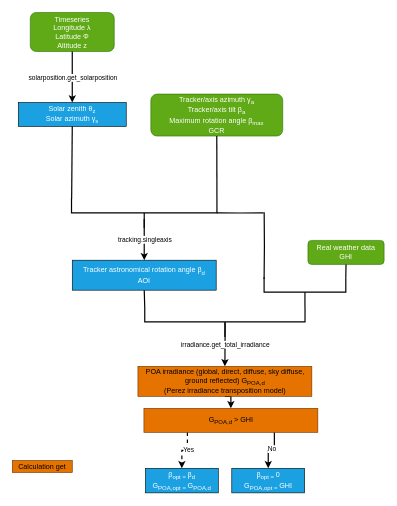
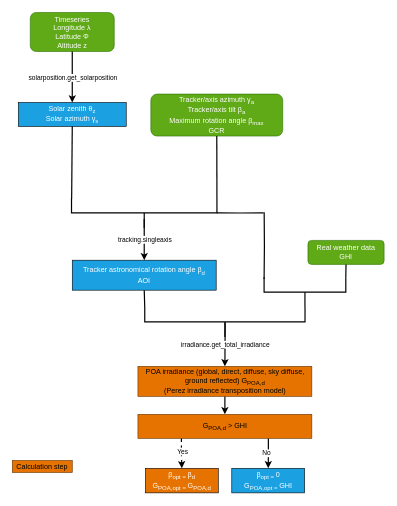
- <mxCell id="26" value="G&lt;sub&gt;POA,d&lt;/sub&gt; &amp;gt; GHI" style="rounded=0;whiteSpace=wrap;html=1;fillStyle=solid;fillColor=#E67300;strokeColor=#663300;" vertex="1" parent="1"><mxGeometry x="239.5" y="680" width="290" height="40" as="geometry" /></mxCell>
+ <mxCell id="26" value="G&lt;sub&gt;POA,d&lt;/sub&gt; &amp;gt; GHI" style="rounded=0;whiteSpace=wrap;html=1;fillStyle=solid;fillColor=#E67300;strokeColor=#663300;" vertex="1" parent="1"><mxGeometry x="229.5" y="690" width="290" height="40" as="geometry" /></mxCell>
- <mxCell id="12" value="Calculation get" style="rounded=0;whiteSpace=wrap;html=1;fillStyle=solid;fillColor=#E67300;strokeColor=#663300;" parent="1" vertex="1"><mxGeometry x="20" y="767" width="100" height="20" as="geometry" /></mxCell>
+ <mxCell id="12" value="Calculation step" style="rounded=0;whiteSpace=wrap;html=1;fillStyle=solid;fillColor=#E67300;strokeColor=#663300;" parent="1" vertex="1"><mxGeometry x="20" y="767" width="100" height="20" as="geometry" /></mxCell>
- <mxCell id="27" value="&lt;div&gt;&lt;span lang=&quot;fr&quot; class=&quot;BxUVEf ILfuVd&quot;&gt;&lt;span class=&quot;hgKElc&quot;&gt;β&lt;/span&gt;&lt;/span&gt;&lt;span lang=&quot;en&quot; class=&quot;BxUVEf ILfuVd&quot;&gt;&lt;span class=&quot;hgKElc&quot;&gt;&lt;/span&gt;&lt;/span&gt;&lt;sub&gt;opt = &lt;/sub&gt;&lt;span lang=&quot;fr&quot; class=&quot;BxUVEf ILfuVd&quot;&gt;&lt;span class=&quot;hgKElc&quot;&gt;β&lt;sub&gt;d&lt;/sub&gt;&lt;/span&gt;&lt;/span&gt;&lt;/div&gt;&lt;div&gt;G&lt;sub&gt;POA,opt = &lt;/sub&gt;G&lt;sub&gt;POA,d&lt;/sub&gt;&lt;span lang=&quot;en&quot; class=&quot;BxUVEf ILfuVd&quot;&gt;&lt;/span&gt;&lt;/div&gt;" style="rounded=0;whiteSpace=wrap;html=1;fillColor=#1ba1e2;fontColor=#ffffff;strokeColor=default;" vertex="1" parent="1"><mxGeometry x="242" y="780" width="121.5" height="41" as="geometry" /></mxCell>
+ <mxCell id="27" value="&lt;div&gt;&lt;span lang=&quot;fr&quot; class=&quot;BxUVEf ILfuVd&quot;&gt;&lt;span class=&quot;hgKElc&quot;&gt;β&lt;/span&gt;&lt;/span&gt;&lt;span lang=&quot;en&quot; class=&quot;BxUVEf ILfuVd&quot;&gt;&lt;span class=&quot;hgKElc&quot;&gt;&lt;/span&gt;&lt;/span&gt;&lt;sub&gt;opt = &lt;/sub&gt;&lt;span lang=&quot;fr&quot; class=&quot;BxUVEf ILfuVd&quot;&gt;&lt;span class=&quot;hgKElc&quot;&gt;β&lt;sub&gt;d&lt;/sub&gt;&lt;/span&gt;&lt;/span&gt;&lt;/div&gt;&lt;div&gt;G&lt;sub&gt;POA,opt = &lt;/sub&gt;G&lt;sub&gt;POA,d&lt;/sub&gt;&lt;span lang=&quot;en&quot; class=&quot;BxUVEf ILfuVd&quot;&gt;&lt;/span&gt;&lt;/div&gt;" style="rounded=0;whiteSpace=wrap;html=1;fillColor=#e67300;fontColor=#ffffff;strokeColor=default;" vertex="1" parent="1"><mxGeometry x="242" y="780" width="121.5" height="41" as="geometry" /></mxCell>
